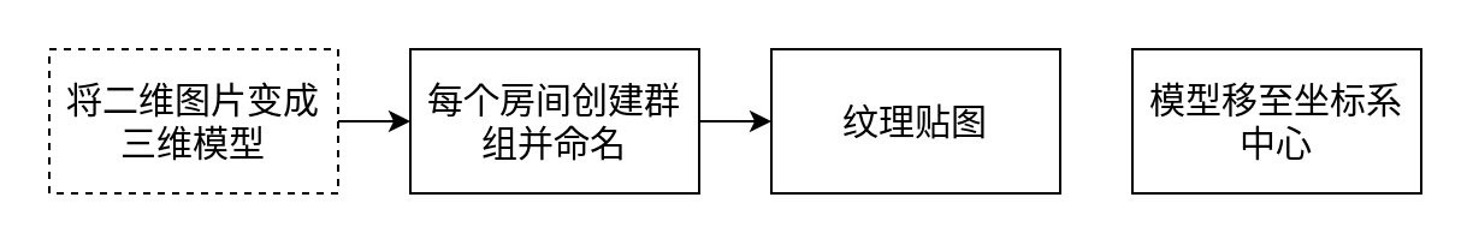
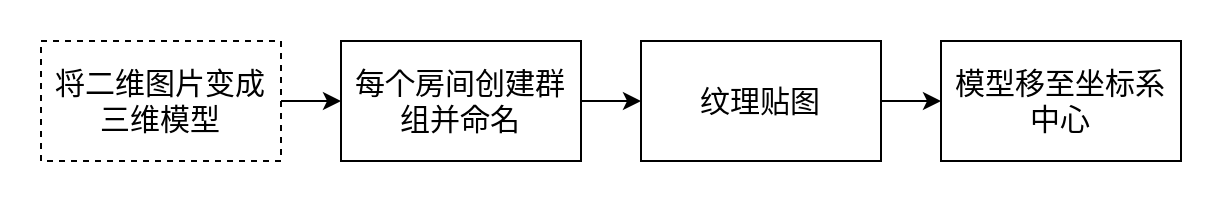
+ <mxCell id="6" value="" style="edgeStyle=orthogonalEdgeStyle;rounded=0;orthogonalLoop=1;jettySize=auto;html=1;fontSize=15;" edge="1" parent="1" source="7" target="8"><mxGeometry relative="1" as="geometry" /></mxCell>
